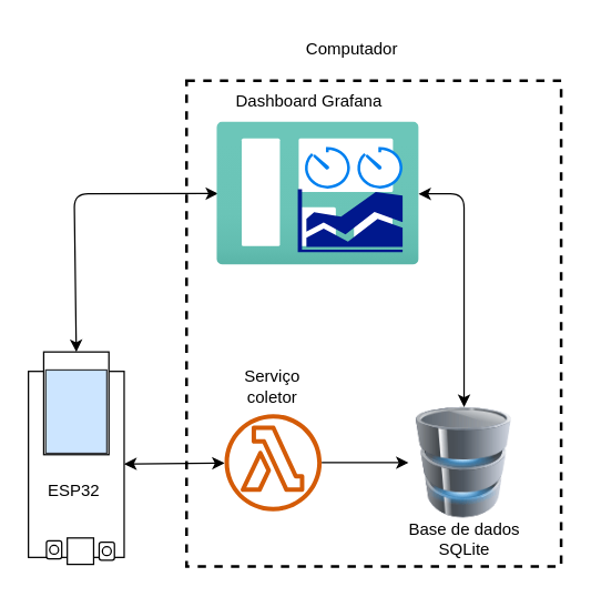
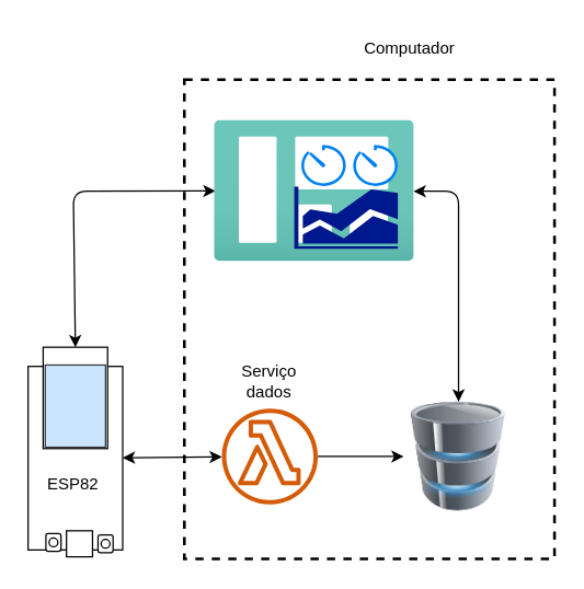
- <mxCell id="17" value="Computador" style="text;html=1;strokeColor=none;fillColor=none;align=center;verticalAlign=middle;whiteSpace=wrap;rounded=0;dashed=1;" vertex="1" parent="1"><mxGeometry x="192.13" y="20" width="122.62" height="30" as="geometry" /></mxCell>
+ <mxCell id="17" value="Computador" style="text;html=1;strokeColor=none;fillColor=none;align=center;verticalAlign=middle;whiteSpace=wrap;rounded=0;dashed=1;" vertex="1" parent="1"><mxGeometry x="237.13" y="20" width="122.62" height="30" as="geometry" /></mxCell>
- <mxCell id="16" value="Dashboard Grafana" style="text;html=1;strokeColor=none;fillColor=none;align=center;verticalAlign=middle;whiteSpace=wrap;rounded=0;dashed=1;" vertex="1" parent="1"><mxGeometry x="161.38" y="57.57" width="122.62" height="30" as="geometry" /></mxCell>
- <mxCell id="14" value="Serviço coletor" style="text;html=1;strokeColor=none;fillColor=none;align=center;verticalAlign=middle;whiteSpace=wrap;rounded=0;dashed=1;" vertex="1" parent="1"><mxGeometry x="166.38" y="262.75" width="60" height="30" as="geometry" /></mxCell>
+ <mxCell id="14" value="Serviço dados" style="text;html=1;strokeColor=none;fillColor=none;align=center;verticalAlign=middle;whiteSpace=wrap;rounded=0;dashed=1;" vertex="1" parent="1"><mxGeometry x="166.38" y="262.75" width="60" height="30" as="geometry" /></mxCell>
- <mxCell id="24" value="ESP32" style="text;html=1;strokeColor=none;fillColor=none;align=center;verticalAlign=middle;whiteSpace=wrap;rounded=0;" vertex="1" parent="19"><mxGeometry x="3" y="85" width="60" height="30" as="geometry" /></mxCell>
+ <mxCell id="24" value="ESP82" style="text;html=1;strokeColor=none;fillColor=none;align=center;verticalAlign=middle;whiteSpace=wrap;rounded=0;" vertex="1" parent="19"><mxGeometry x="3" y="85" width="60" height="30" as="geometry" /></mxCell>
- <mxCell id="15" value="Base de dados SQLite" style="text;html=1;strokeColor=none;fillColor=none;align=center;verticalAlign=middle;whiteSpace=wrap;rounded=0;dashed=1;" vertex="1" parent="1"><mxGeometry x="289.63" y="372.75" width="88.75" height="30" as="geometry" /></mxCell>
